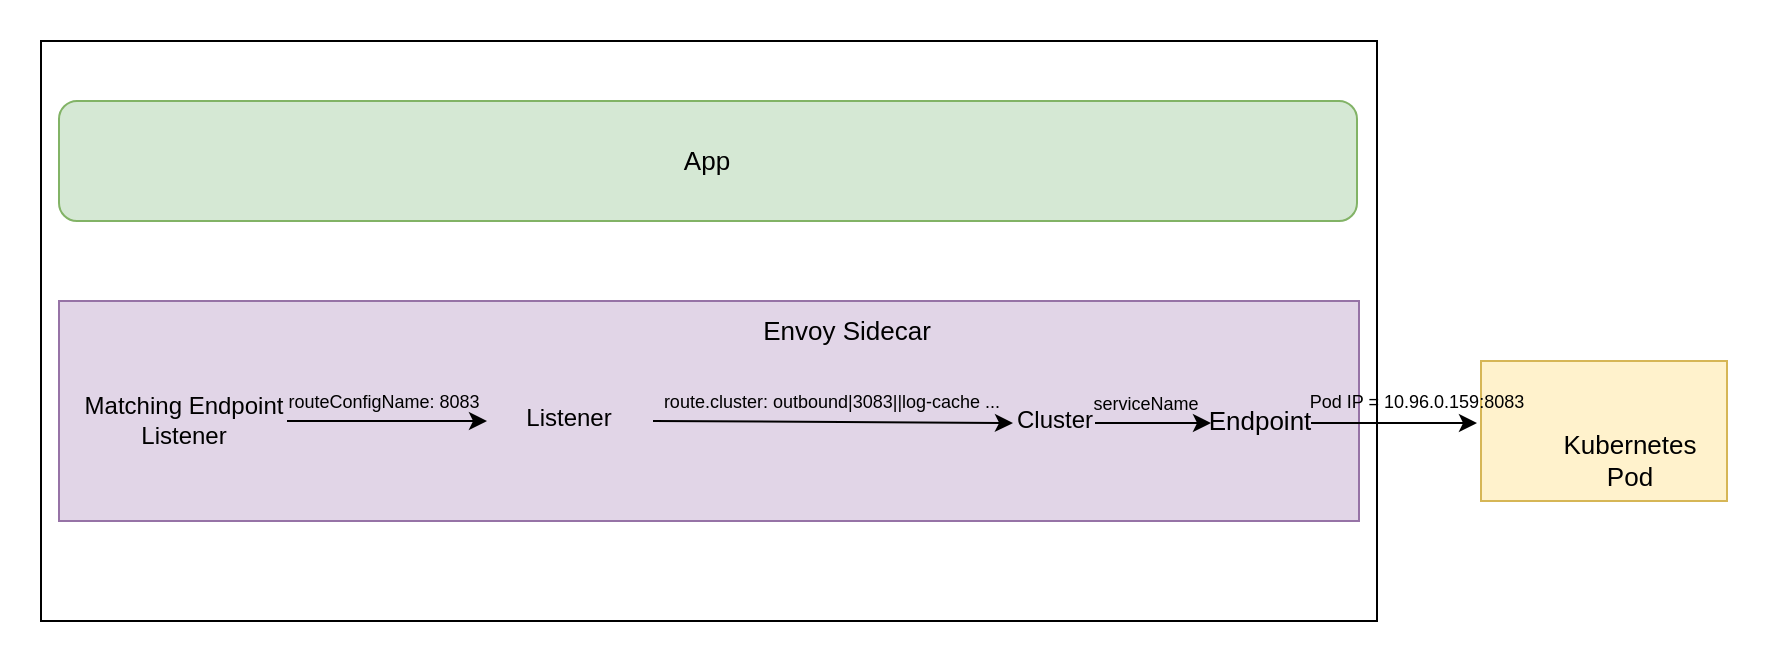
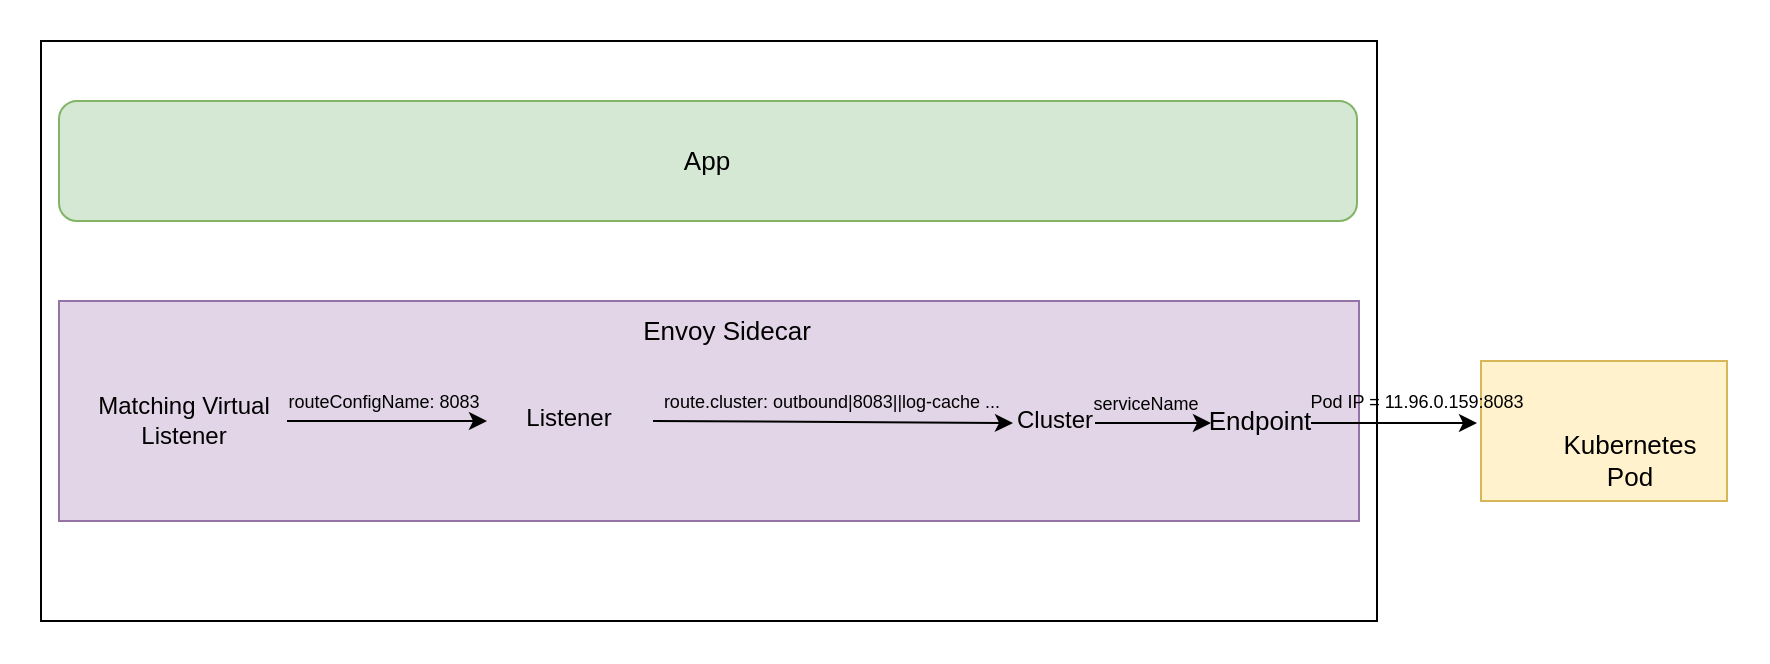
- <mxCell id="16" value="Envoy Sidecar" style="text;html=1;strokeColor=none;fillColor=none;align=center;verticalAlign=middle;whiteSpace=wrap;rounded=0;fontSize=13;" vertex="1" parent="1"><mxGeometry x="367" y="155" width="113" height="20" as="geometry" /></mxCell>
+ <mxCell id="16" value="Envoy Sidecar" style="text;html=1;strokeColor=none;fillColor=none;align=center;verticalAlign=middle;whiteSpace=wrap;rounded=0;fontSize=13;" vertex="1" parent="1"><mxGeometry x="307" y="155" width="113" height="20" as="geometry" /></mxCell>
- <mxCell id="15" value="&lt;font style=&quot;font-size: 9px&quot;&gt;Pod IP = 10.96.0.159:8083&lt;/font&gt;" style="text;html=1;strokeColor=none;fillColor=none;align=center;verticalAlign=middle;whiteSpace=wrap;rounded=0;fontSize=13;" vertex="1" parent="1"><mxGeometry x="649" y="189" width="119" height="20" as="geometry" /></mxCell>
+ <mxCell id="15" value="&lt;font style=&quot;font-size: 9px&quot;&gt;Pod IP = 11.96.0.159:8083&lt;/font&gt;" style="text;html=1;strokeColor=none;fillColor=none;align=center;verticalAlign=middle;whiteSpace=wrap;rounded=0;fontSize=13;" vertex="1" parent="1"><mxGeometry x="649" y="189" width="119" height="20" as="geometry" /></mxCell>
- <mxCell id="12" value="route.cluster: outbound|3083||log-cache ..." style="text;html=1;strokeColor=none;fillColor=none;align=center;verticalAlign=middle;whiteSpace=wrap;rounded=0;fontSize=9;" vertex="1" parent="1"><mxGeometry x="326" y="190" width="180" height="21" as="geometry" /></mxCell>
+ <mxCell id="12" value="route.cluster: outbound|8083||log-cache ..." style="text;html=1;strokeColor=none;fillColor=none;align=center;verticalAlign=middle;whiteSpace=wrap;rounded=0;fontSize=9;" vertex="1" parent="1"><mxGeometry x="326" y="190" width="180" height="21" as="geometry" /></mxCell>
- <mxCell id="5" value="Matching Endpoint Listener" style="text;html=1;strokeColor=none;fillColor=none;align=center;verticalAlign=middle;whiteSpace=wrap;rounded=0;" vertex="1" parent="1"><mxGeometry x="27" y="160" width="130" height="100" as="geometry" /></mxCell>
+ <mxCell id="5" value="Matching Virtual Listener" style="text;html=1;strokeColor=none;fillColor=none;align=center;verticalAlign=middle;whiteSpace=wrap;rounded=0;" vertex="1" parent="1"><mxGeometry x="27" y="160" width="130" height="100" as="geometry" /></mxCell>
